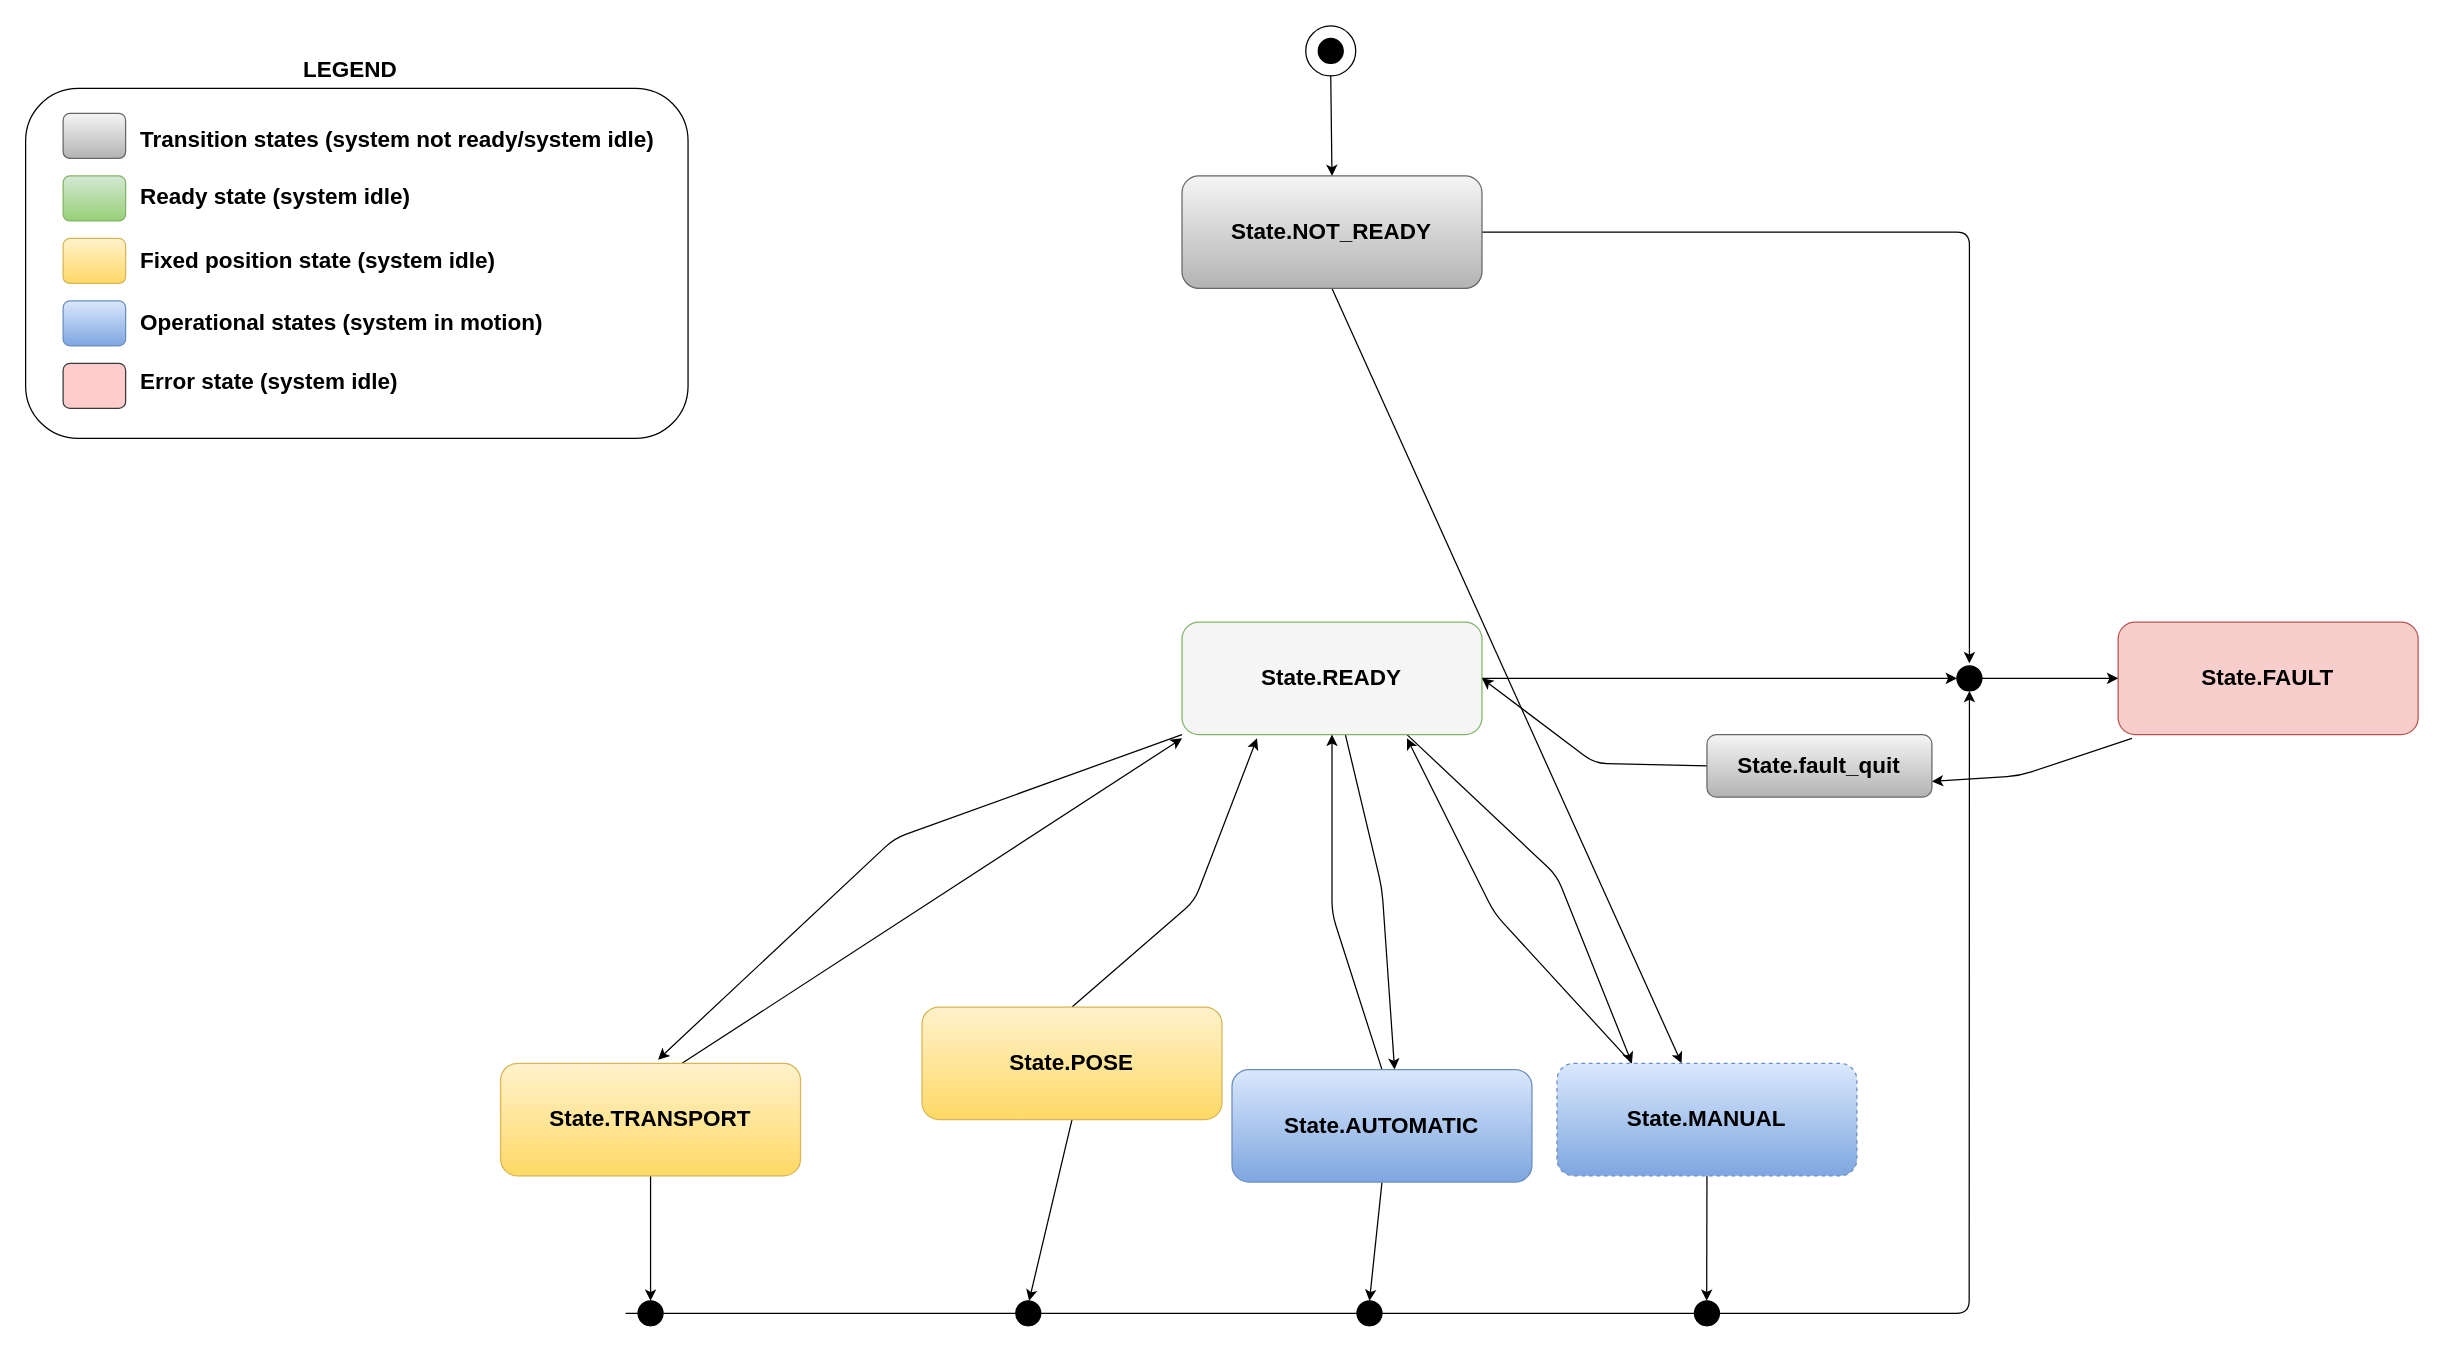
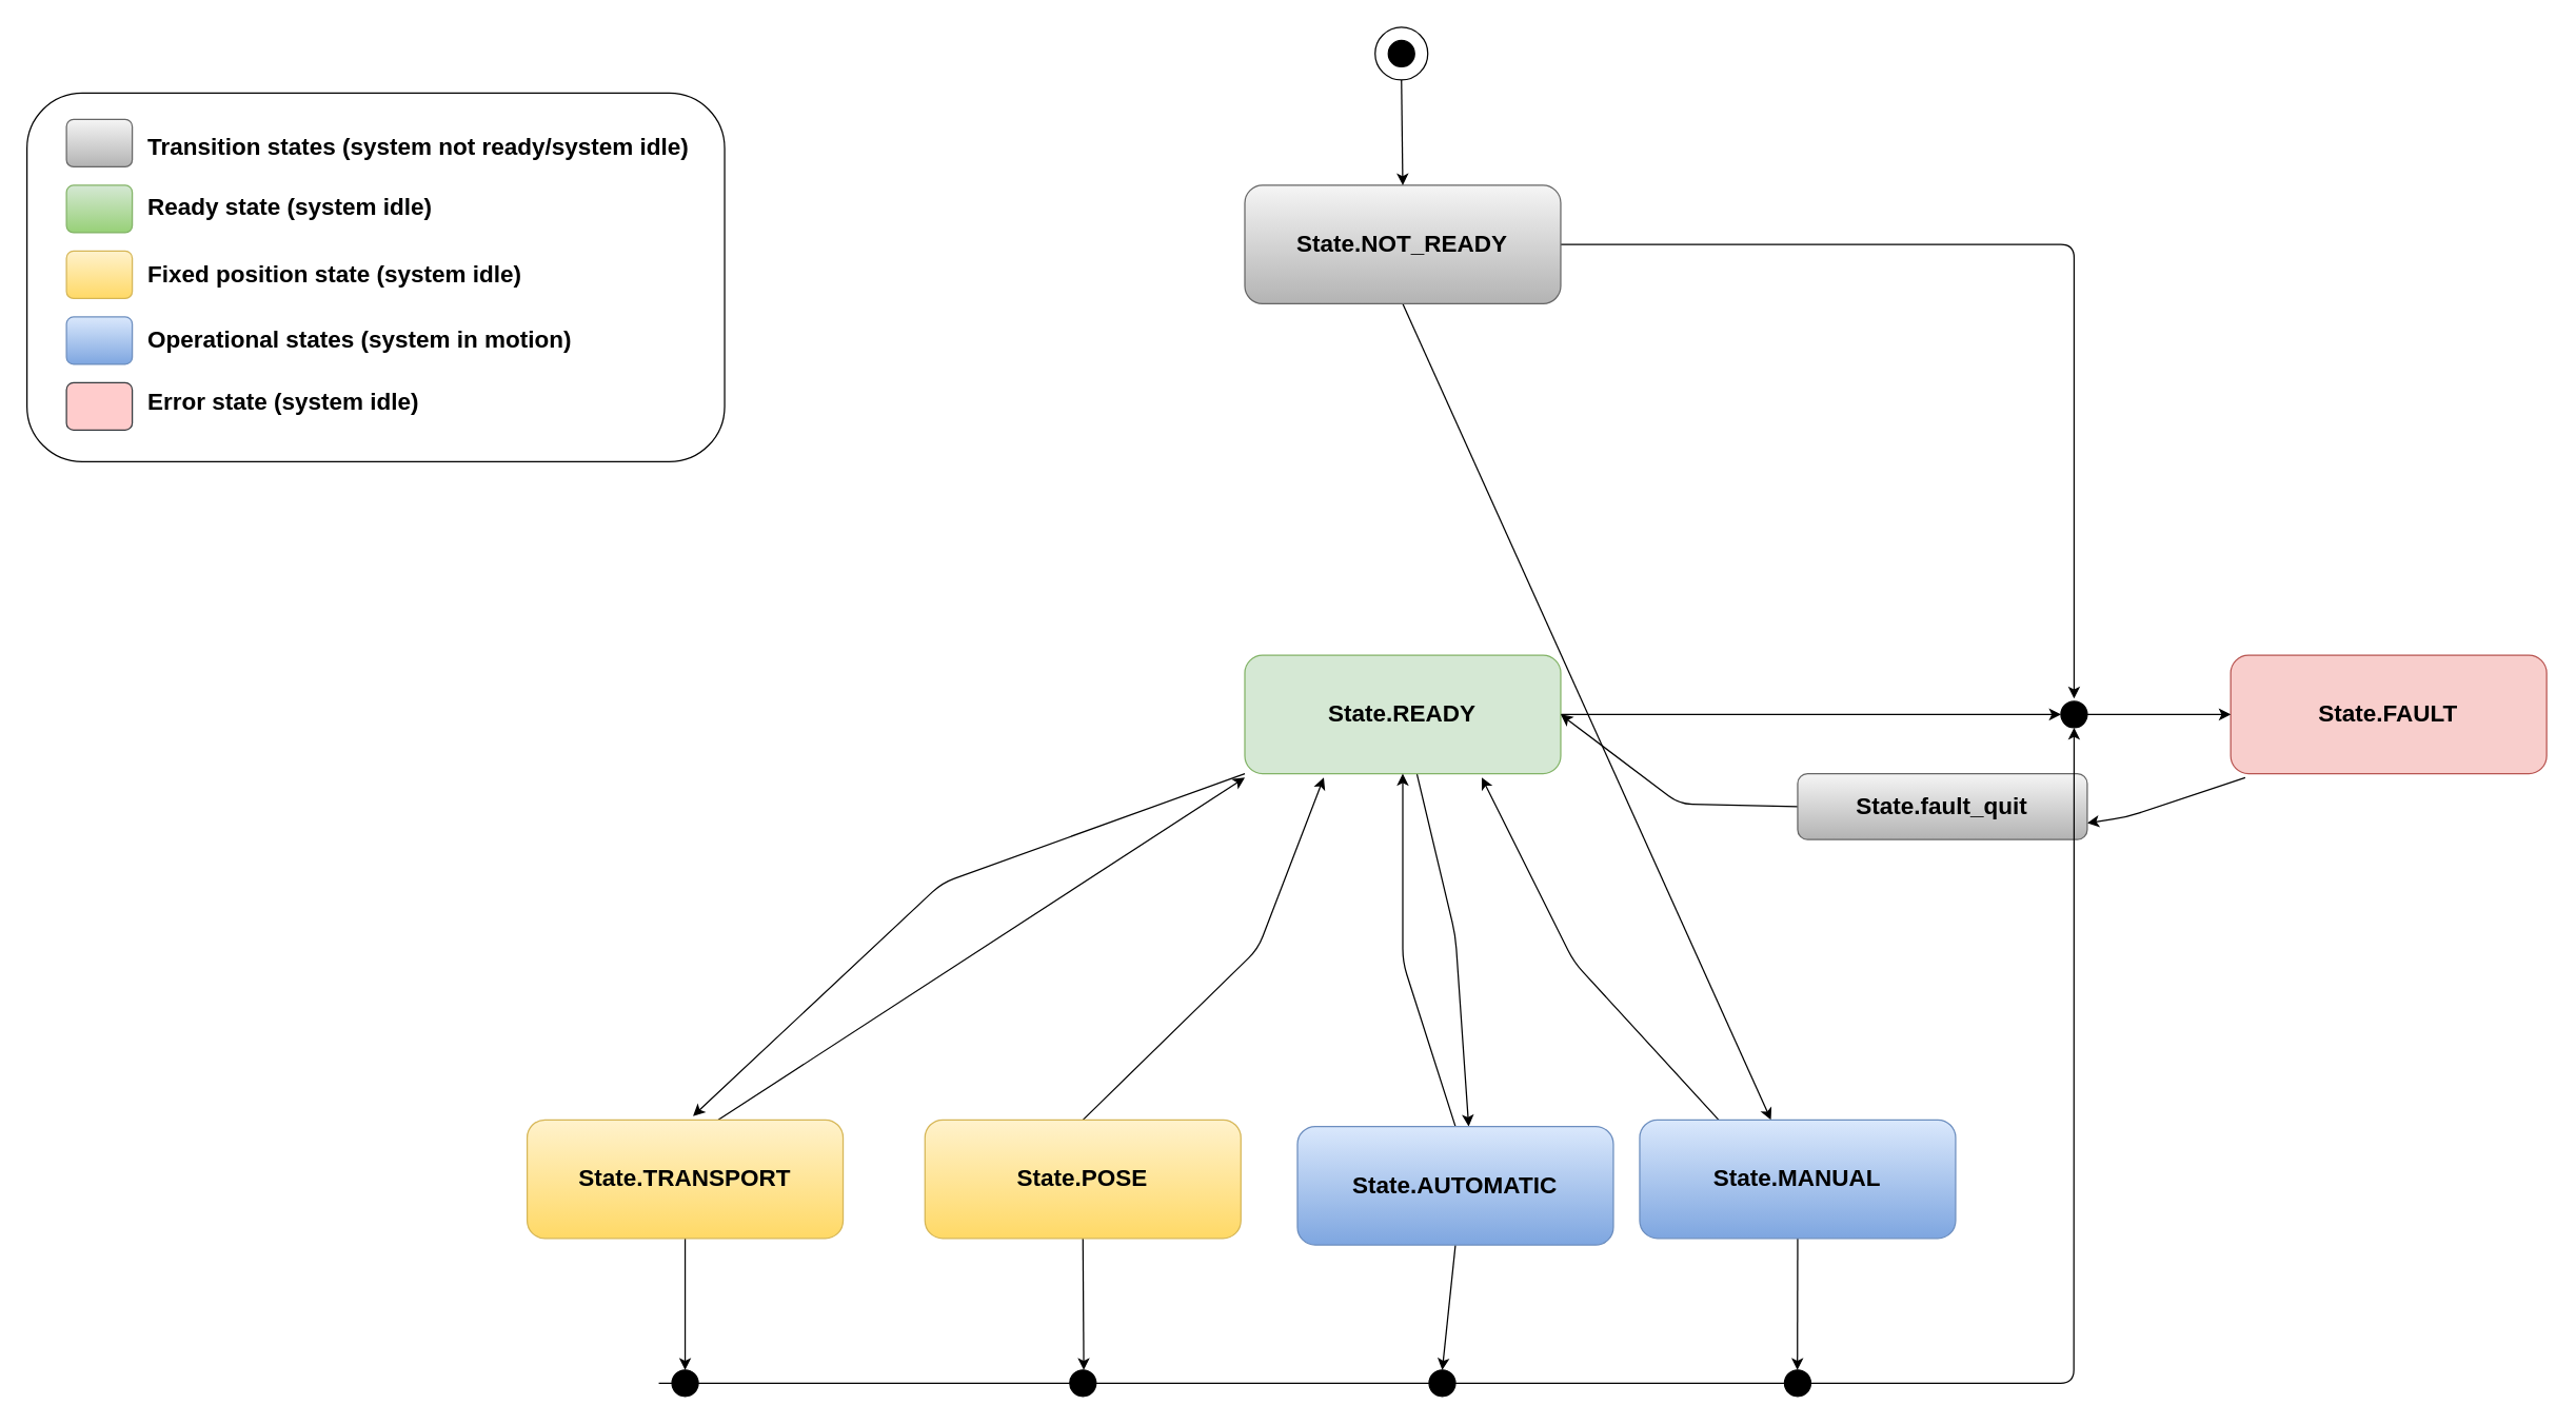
- <mxCell id="43" value="LEGEND" style="text;html=1;strokeColor=none;fillColor=none;align=center;verticalAlign=middle;whiteSpace=wrap;rounded=0;fontSize=18;fontStyle=1" vertex="1" parent="1"><mxGeometry x="250" y="40" width="60" height="30" as="geometry" /></mxCell>
- <mxCell id="14" value="&lt;font style=&quot;font-size: 18px;&quot;&gt;&lt;b&gt;State.R&lt;/b&gt;&lt;/font&gt;&lt;span style=&quot;font-size: 18px;&quot;&gt;&lt;b&gt;EADY&lt;/b&gt;&lt;/span&gt;" style="rounded=1;whiteSpace=wrap;html=1;fillColor=#f5f5f5;strokeColor=#82b366;" vertex="1" parent="1"><mxGeometry x="945.2" y="497" width="240" height="90" as="geometry" /></mxCell>
+ <mxCell id="14" value="&lt;font style=&quot;font-size: 18px;&quot;&gt;&lt;b&gt;State.R&lt;/b&gt;&lt;/font&gt;&lt;span style=&quot;font-size: 18px;&quot;&gt;&lt;b&gt;EADY&lt;/b&gt;&lt;/span&gt;" style="rounded=1;whiteSpace=wrap;html=1;fillColor=#d5e8d4;strokeColor=#82b366;" vertex="1" parent="1"><mxGeometry x="945.2" y="497" width="240" height="90" as="geometry" /></mxCell>
- <mxCell id="31" value="&lt;font style=&quot;font-size: 18px;&quot;&gt;&lt;b&gt;State.fault_quit&lt;/b&gt;&lt;/font&gt;" style="rounded=1;whiteSpace=wrap;html=1;fillColor=#f5f5f5;gradientColor=#b3b3b3;strokeColor=#666666;" vertex="1" parent="1"><mxGeometry x="1365.2" y="587" width="180" height="50" as="geometry" /></mxCell>
+ <mxCell id="31" value="&lt;font style=&quot;font-size: 18px;&quot;&gt;&lt;b&gt;State.fault_quit&lt;/b&gt;&lt;/font&gt;" style="rounded=1;whiteSpace=wrap;html=1;fillColor=#f5f5f5;gradientColor=#b3b3b3;strokeColor=#666666;" vertex="1" parent="1"><mxGeometry x="1365.2" y="587" width="220" height="50" as="geometry" /></mxCell>
- <mxCell id="13" style="edgeStyle=none;html=1;exitX=0.75;exitY=1;exitDx=0;exitDy=0;entryX=0.25;entryY=0;entryDx=0;entryDy=0;fontSize=18;" edge="1" parent="1" source="14" target="22"><mxGeometry relative="1" as="geometry"><Array as="points"><mxPoint x="1245.2" y="700" /></Array></mxGeometry></mxCell>
- <mxCell id="25" value="&lt;font style=&quot;font-size: 18px;&quot;&gt;&lt;b&gt;State.POSE&lt;/b&gt;&lt;/font&gt;" style="rounded=1;whiteSpace=wrap;html=1;fillColor=#fff2cc;gradientColor=#ffd966;strokeColor=#d6b656;" vertex="1" parent="1"><mxGeometry x="737.2" y="805" width="240" height="90" as="geometry" /></mxCell>
+ <mxCell id="25" value="&lt;font style=&quot;font-size: 18px;&quot;&gt;&lt;b&gt;State.POSE&lt;/b&gt;&lt;/font&gt;" style="rounded=1;whiteSpace=wrap;html=1;fillColor=#fff2cc;gradientColor=#ffd966;strokeColor=#d6b656;" vertex="1" parent="1"><mxGeometry x="702.2" y="850" width="240" height="90" as="geometry" /></mxCell>
- <mxCell id="22" value="&lt;font style=&quot;font-size: 18px;&quot;&gt;&lt;b&gt;State.MANUAL&lt;/b&gt;&lt;/font&gt;" style="rounded=1;whiteSpace=wrap;html=1;fillColor=#dae8fc;gradientColor=#7ea6e0;strokeColor=#6c8ebf;dashed=1;" vertex="1" parent="1"><mxGeometry x="1245.2" y="850" width="240" height="90" as="geometry" /></mxCell>
+ <mxCell id="22" value="&lt;font style=&quot;font-size: 18px;&quot;&gt;&lt;b&gt;State.MANUAL&lt;/b&gt;&lt;/font&gt;" style="rounded=1;whiteSpace=wrap;html=1;fillColor=#dae8fc;gradientColor=#7ea6e0;strokeColor=#6c8ebf;" vertex="1" parent="1"><mxGeometry x="1245.2" y="850" width="240" height="90" as="geometry" /></mxCell>
